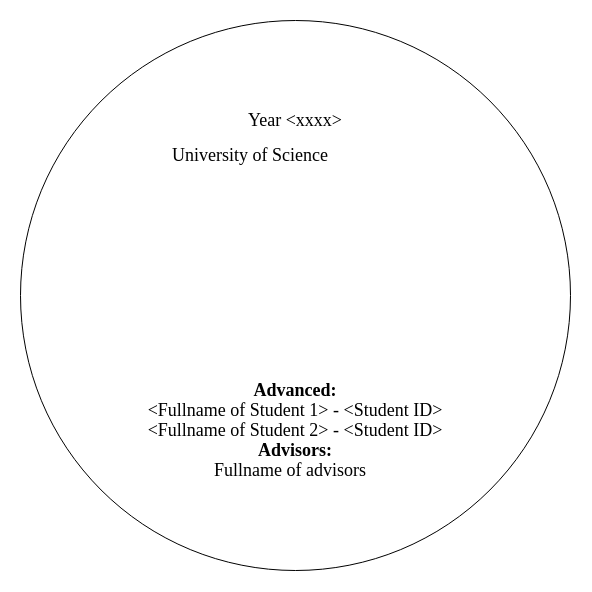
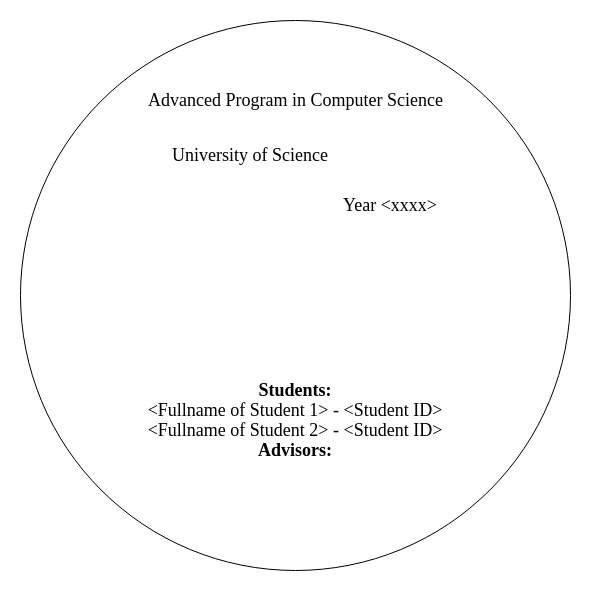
+ <mxCell id="4" value="&lt;span class=&quot;fontstyle0&quot;&gt;Advanced Program in Computer Science&lt;/span&gt; &lt;br/&gt;" style="text;html=1;strokeColor=none;fillColor=none;align=center;verticalAlign=middle;whiteSpace=wrap;rounded=0;fontFamily=Times New Roman;fontSize=18;" vertex="1" parent="1"><mxGeometry x="137.5" y="90" width="315" height="20" as="geometry" /></mxCell>
- <mxCell id="5" value="&lt;span class=&quot;fontstyle0&quot; style=&quot;font-size: 18px&quot;&gt;Year &amp;lt;xxxx&amp;gt;&lt;/span&gt;" style="text;html=1;strokeColor=none;fillColor=none;align=center;verticalAlign=middle;whiteSpace=wrap;rounded=0;fontFamily=Times New Roman;fontSize=18;" vertex="1" parent="1"><mxGeometry x="215" y="110" width="160" height="20" as="geometry" /></mxCell>
+ <mxCell id="5" value="&lt;span class=&quot;fontstyle0&quot; style=&quot;font-size: 18px&quot;&gt;Year &amp;lt;xxxx&amp;gt;&lt;/span&gt;" style="text;html=1;strokeColor=none;fillColor=none;align=center;verticalAlign=middle;whiteSpace=wrap;rounded=0;fontFamily=Times New Roman;fontSize=18;" vertex="1" parent="1"><mxGeometry x="310" y="195" width="160" height="20" as="geometry" /></mxCell>
- <mxCell id="6" value="Advanced:" style="text;html=1;strokeColor=none;fillColor=none;align=center;verticalAlign=middle;whiteSpace=wrap;rounded=0;fontFamily=Times New Roman;fontSize=18;fontStyle=1" vertex="1" parent="1"><mxGeometry x="215" y="380" width="160" height="20" as="geometry" /></mxCell>
+ <mxCell id="6" value="Students:" style="text;html=1;strokeColor=none;fillColor=none;align=center;verticalAlign=middle;whiteSpace=wrap;rounded=0;fontFamily=Times New Roman;fontSize=18;fontStyle=1" vertex="1" parent="1"><mxGeometry x="215" y="380" width="160" height="20" as="geometry" /></mxCell>
- <mxCell id="10" value="Fullname of advisors" style="text;html=1;strokeColor=none;fillColor=none;align=center;verticalAlign=middle;whiteSpace=wrap;rounded=0;fontFamily=Times New Roman;fontSize=18;" vertex="1" parent="1"><mxGeometry x="20" y="460" width="540" height="20" as="geometry" /></mxCell>
